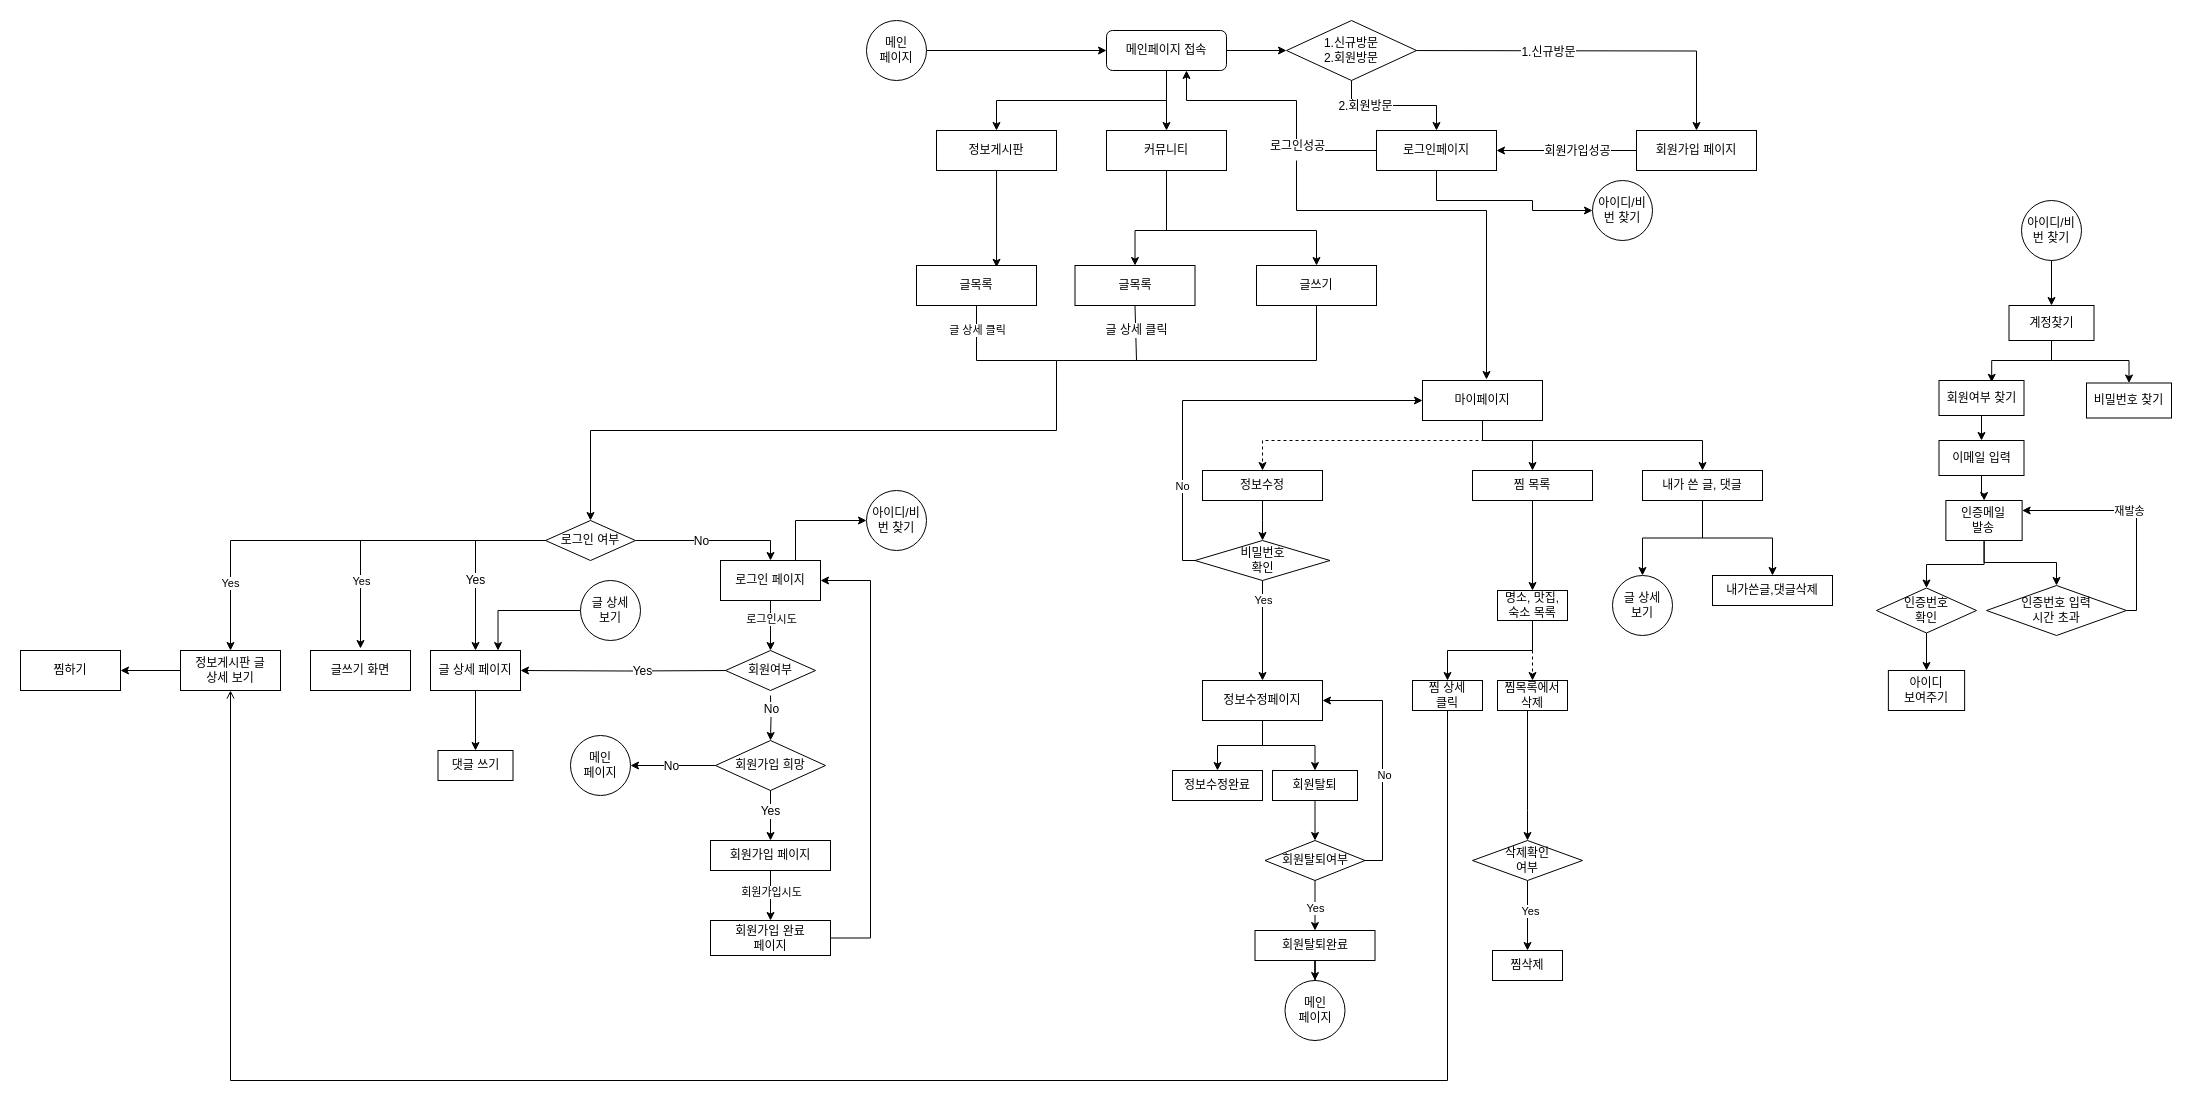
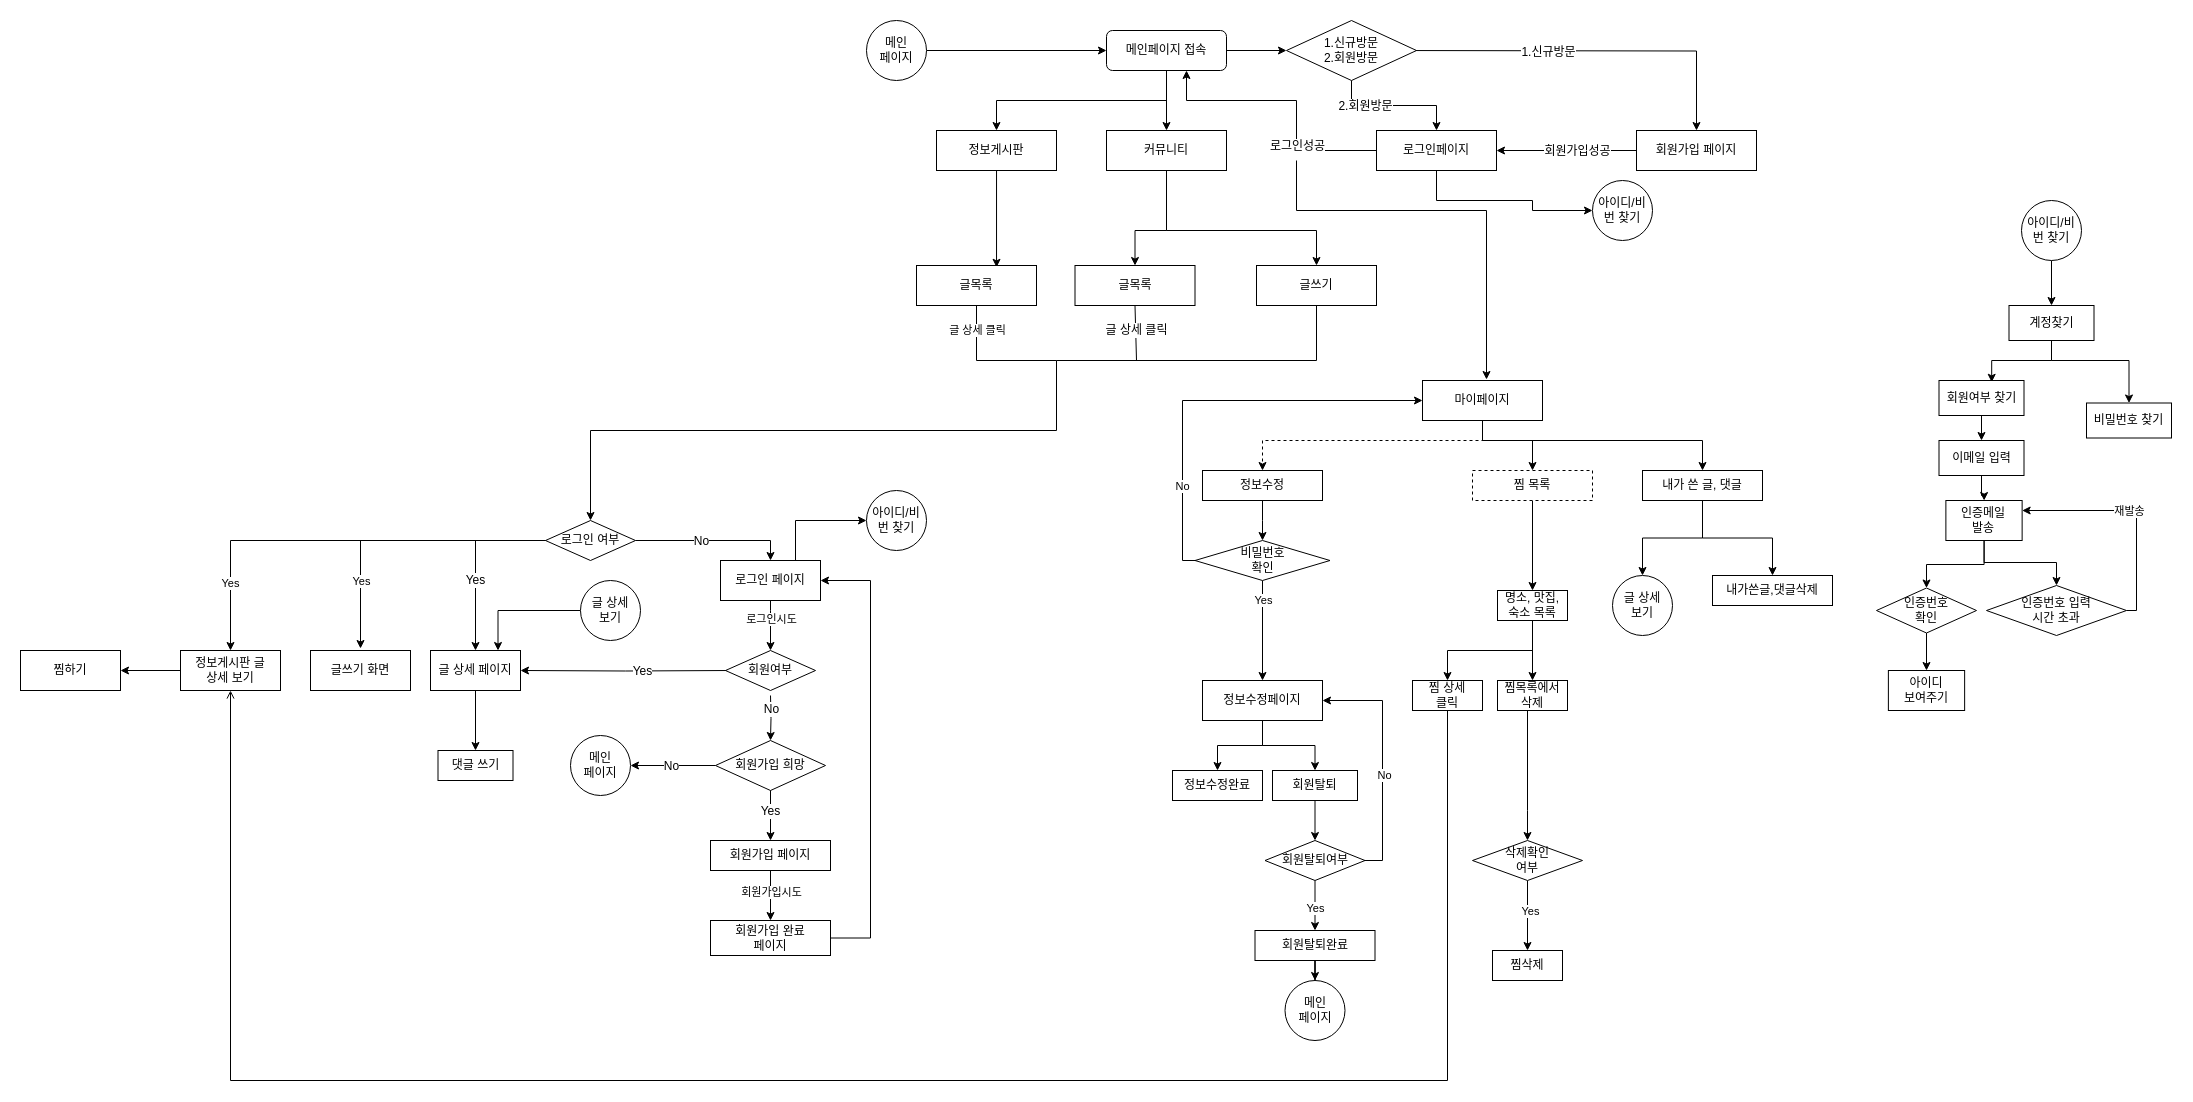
- <mxCell id="123" value="비밀번호 찾기" style="rounded=0;whiteSpace=wrap;html=1;" parent="1" vertex="1"><mxGeometry x="2086" y="382.5" width="85" height="35" as="geometry" /></mxCell>
+ <mxCell id="123" value="비밀번호 찾기" style="rounded=0;whiteSpace=wrap;html=1;" parent="1" vertex="1"><mxGeometry x="2086" y="402.5" width="85" height="35" as="geometry" /></mxCell>
- <mxCell id="75" value="찜 목록" style="rounded=0;whiteSpace=wrap;html=1;" parent="1" vertex="1"><mxGeometry x="1472" y="470" width="120" height="30" as="geometry" /></mxCell>
+ <mxCell id="75" value="찜 목록" style="rounded=0;whiteSpace=wrap;html=1;dashed=1;" parent="1" vertex="1"><mxGeometry x="1472" y="470" width="120" height="30" as="geometry" /></mxCell>
- <mxCell id="95" style="edgeStyle=orthogonalEdgeStyle;rounded=0;orthogonalLoop=1;jettySize=auto;html=1;entryX=0.5;entryY=0;entryDx=0;entryDy=0;dashed=1;" parent="1" source="96" target="100" edge="1"><mxGeometry relative="1" as="geometry" /></mxCell>
+ <mxCell id="95" style="edgeStyle=orthogonalEdgeStyle;rounded=0;orthogonalLoop=1;jettySize=auto;html=1;entryX=0.5;entryY=0;entryDx=0;entryDy=0;" parent="1" source="96" target="100" edge="1"><mxGeometry relative="1" as="geometry" /></mxCell>
